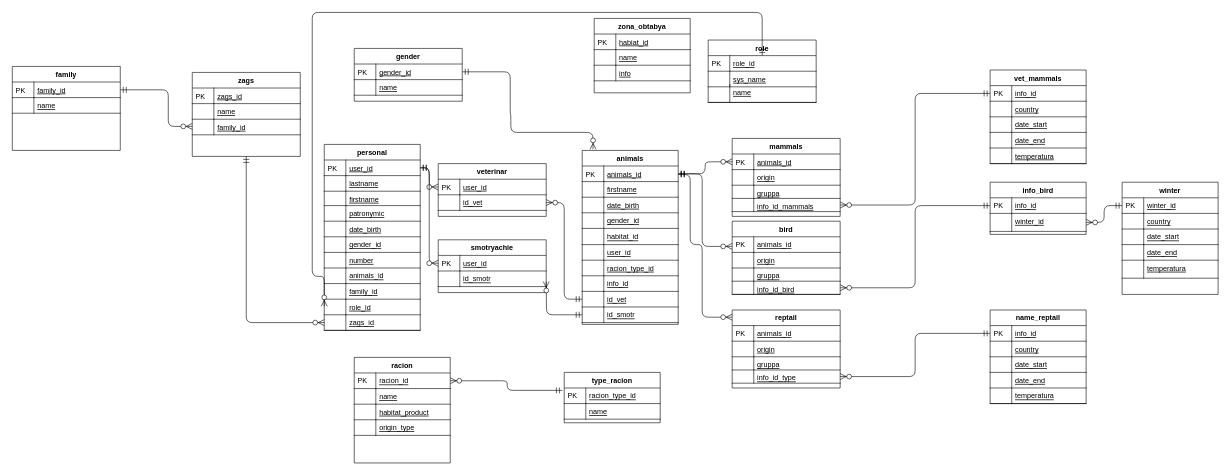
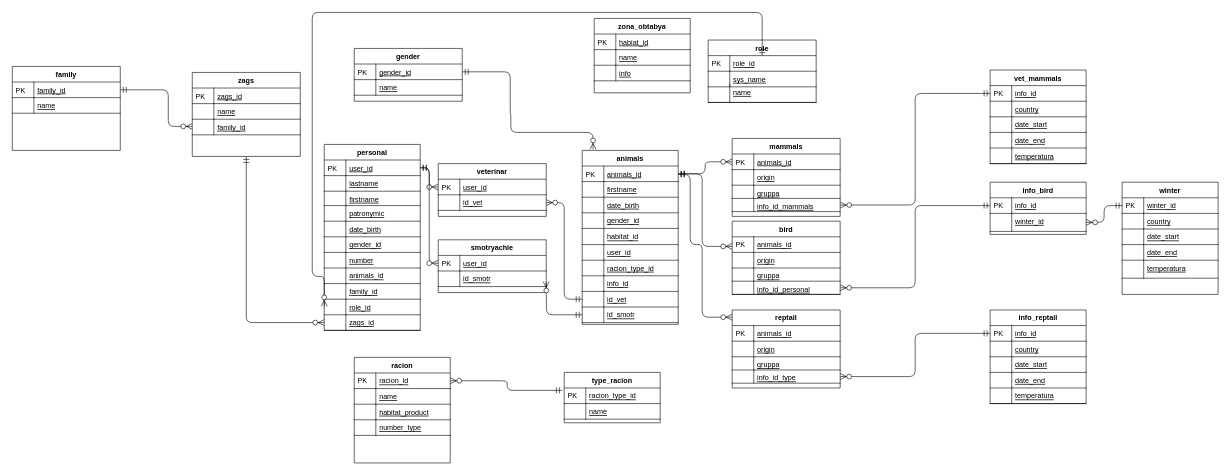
- <mxCell id="119" value="info_id_bird" style="shape=partialRectangle;top=0;left=0;right=0;bottom=1;align=left;verticalAlign=top;fillColor=none;spacingLeft=40;spacingRight=4;overflow=hidden;rotatable=0;points=[[0,0.5],[1,0.5]];portConstraint=eastwest;dropTarget=0;rounded=0;shadow=0;strokeWidth=1;fontStyle=4" parent="112" vertex="1"><mxGeometry y="100" width="180" height="22" as="geometry" /></mxCell>
+ <mxCell id="119" value="info_id_personal" style="shape=partialRectangle;top=0;left=0;right=0;bottom=1;align=left;verticalAlign=top;fillColor=none;spacingLeft=40;spacingRight=4;overflow=hidden;rotatable=0;points=[[0,0.5],[1,0.5]];portConstraint=eastwest;dropTarget=0;rounded=0;shadow=0;strokeWidth=1;fontStyle=4" parent="112" vertex="1"><mxGeometry y="100" width="180" height="22" as="geometry" /></mxCell>
- <mxCell id="159" value="name_reptail" style="swimlane;fontStyle=1;childLayout=stackLayout;horizontal=1;startSize=26;horizontalStack=0;resizeParent=1;resizeLast=0;collapsible=1;marginBottom=0;rounded=0;shadow=0;strokeWidth=1;" parent="1" vertex="1"><mxGeometry x="1650" y="516" width="160" height="156" as="geometry"><mxRectangle x="260" y="80" width="160" height="26" as="alternateBounds" /></mxGeometry></mxCell>
+ <mxCell id="159" value="info_reptail" style="swimlane;fontStyle=1;childLayout=stackLayout;horizontal=1;startSize=26;horizontalStack=0;resizeParent=1;resizeLast=0;collapsible=1;marginBottom=0;rounded=0;shadow=0;strokeWidth=1;" parent="1" vertex="1"><mxGeometry x="1650" y="516" width="160" height="156" as="geometry"><mxRectangle x="260" y="80" width="160" height="26" as="alternateBounds" /></mxGeometry></mxCell>
- <mxCell id="37" value="origin_type" style="shape=partialRectangle;top=0;left=0;right=0;bottom=1;align=left;verticalAlign=top;fillColor=none;spacingLeft=40;spacingRight=4;overflow=hidden;rotatable=0;points=[[0,0.5],[1,0.5]];portConstraint=eastwest;dropTarget=0;rounded=0;shadow=0;strokeWidth=1;fontStyle=4" parent="30" vertex="1"><mxGeometry y="104" width="160" height="26" as="geometry" /></mxCell>
+ <mxCell id="37" value="number_type" style="shape=partialRectangle;top=0;left=0;right=0;bottom=1;align=left;verticalAlign=top;fillColor=none;spacingLeft=40;spacingRight=4;overflow=hidden;rotatable=0;points=[[0,0.5],[1,0.5]];portConstraint=eastwest;dropTarget=0;rounded=0;shadow=0;strokeWidth=1;fontStyle=4" parent="30" vertex="1"><mxGeometry y="104" width="160" height="26" as="geometry" /></mxCell>
